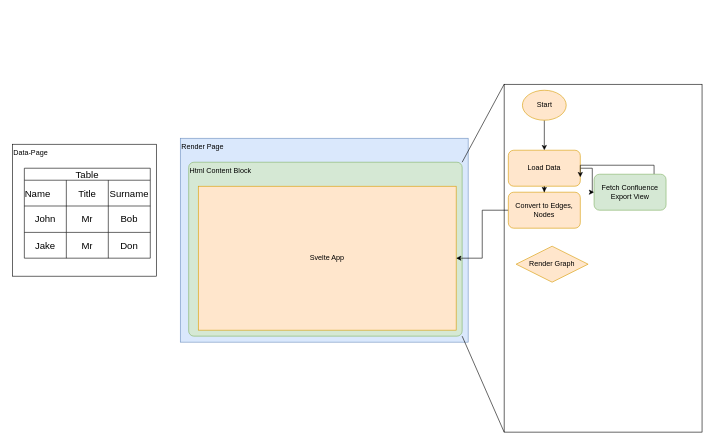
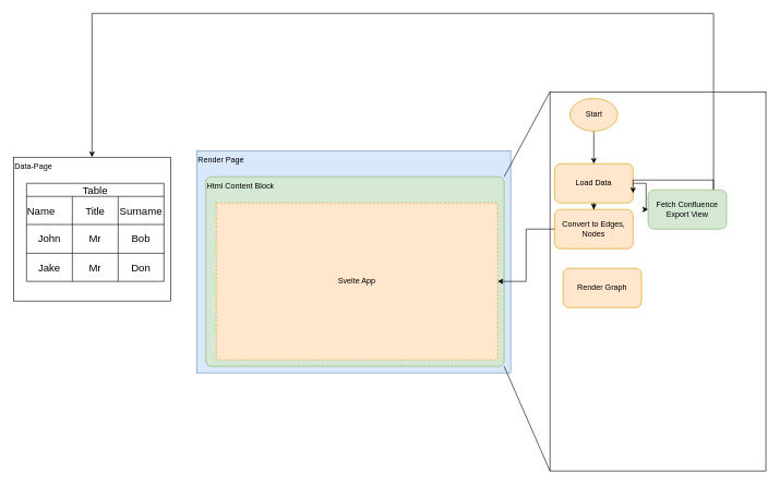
+ <mxCell id="28" style="edgeStyle=orthogonalEdgeStyle;rounded=0;orthogonalLoop=1;jettySize=auto;html=1;entryX=0.5;entryY=0;entryDx=0;entryDy=0;" edge="1" parent="1" source="29" target="2"><mxGeometry relative="1" as="geometry"><Array as="points"><mxPoint x="1090" y="20" /><mxPoint x="140" y="20" /></Array></mxGeometry></mxCell>
- <mxCell id="18" value="Svelte App" style="rounded=0;whiteSpace=wrap;html=1;fillColor=#ffe6cc;strokeColor=#d79b00;" vertex="1" parent="1"><mxGeometry x="330" y="310" width="430" height="240" as="geometry" /></mxCell>
+ <mxCell id="18" value="Svelte App" style="rounded=0;whiteSpace=wrap;html=1;fillColor=#ffe6cc;strokeColor=#d79b00;dashed=1;" vertex="1" parent="1"><mxGeometry x="330" y="310" width="430" height="240" as="geometry" /></mxCell>
- <mxCell id="32" value="Render Graph" style="rhombus;whiteSpace=wrap;html=1;fillColor=#ffe6cc;strokeColor=#d79b00;" vertex="1" parent="1"><mxGeometry x="860" y="410" width="120" height="60" as="geometry" /></mxCell>
+ <mxCell id="32" value="Render Graph" style="rounded=1;whiteSpace=wrap;html=1;fillColor=#ffe6cc;strokeColor=#d79b00;" vertex="1" parent="1"><mxGeometry x="860" y="410" width="120" height="60" as="geometry" /></mxCell>
